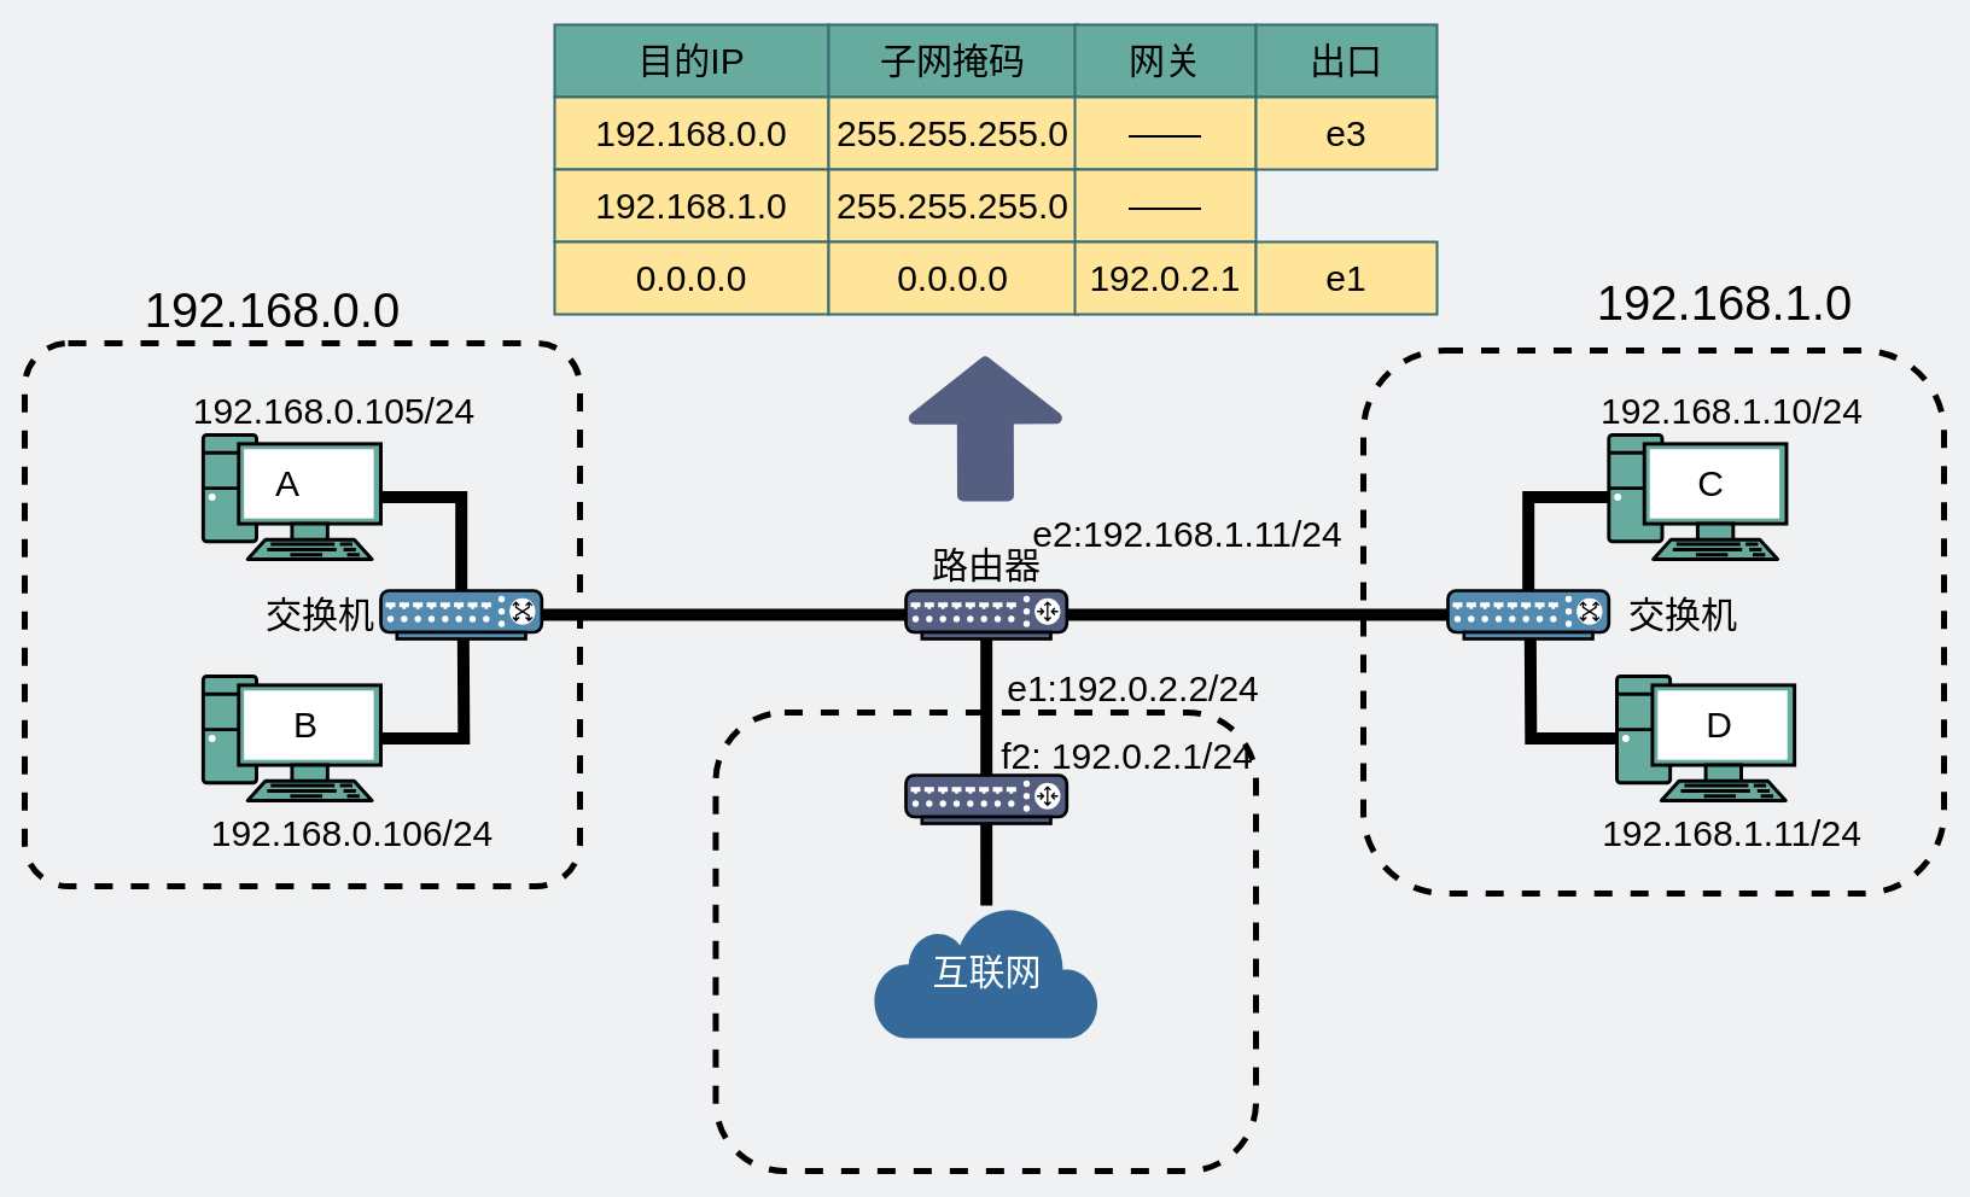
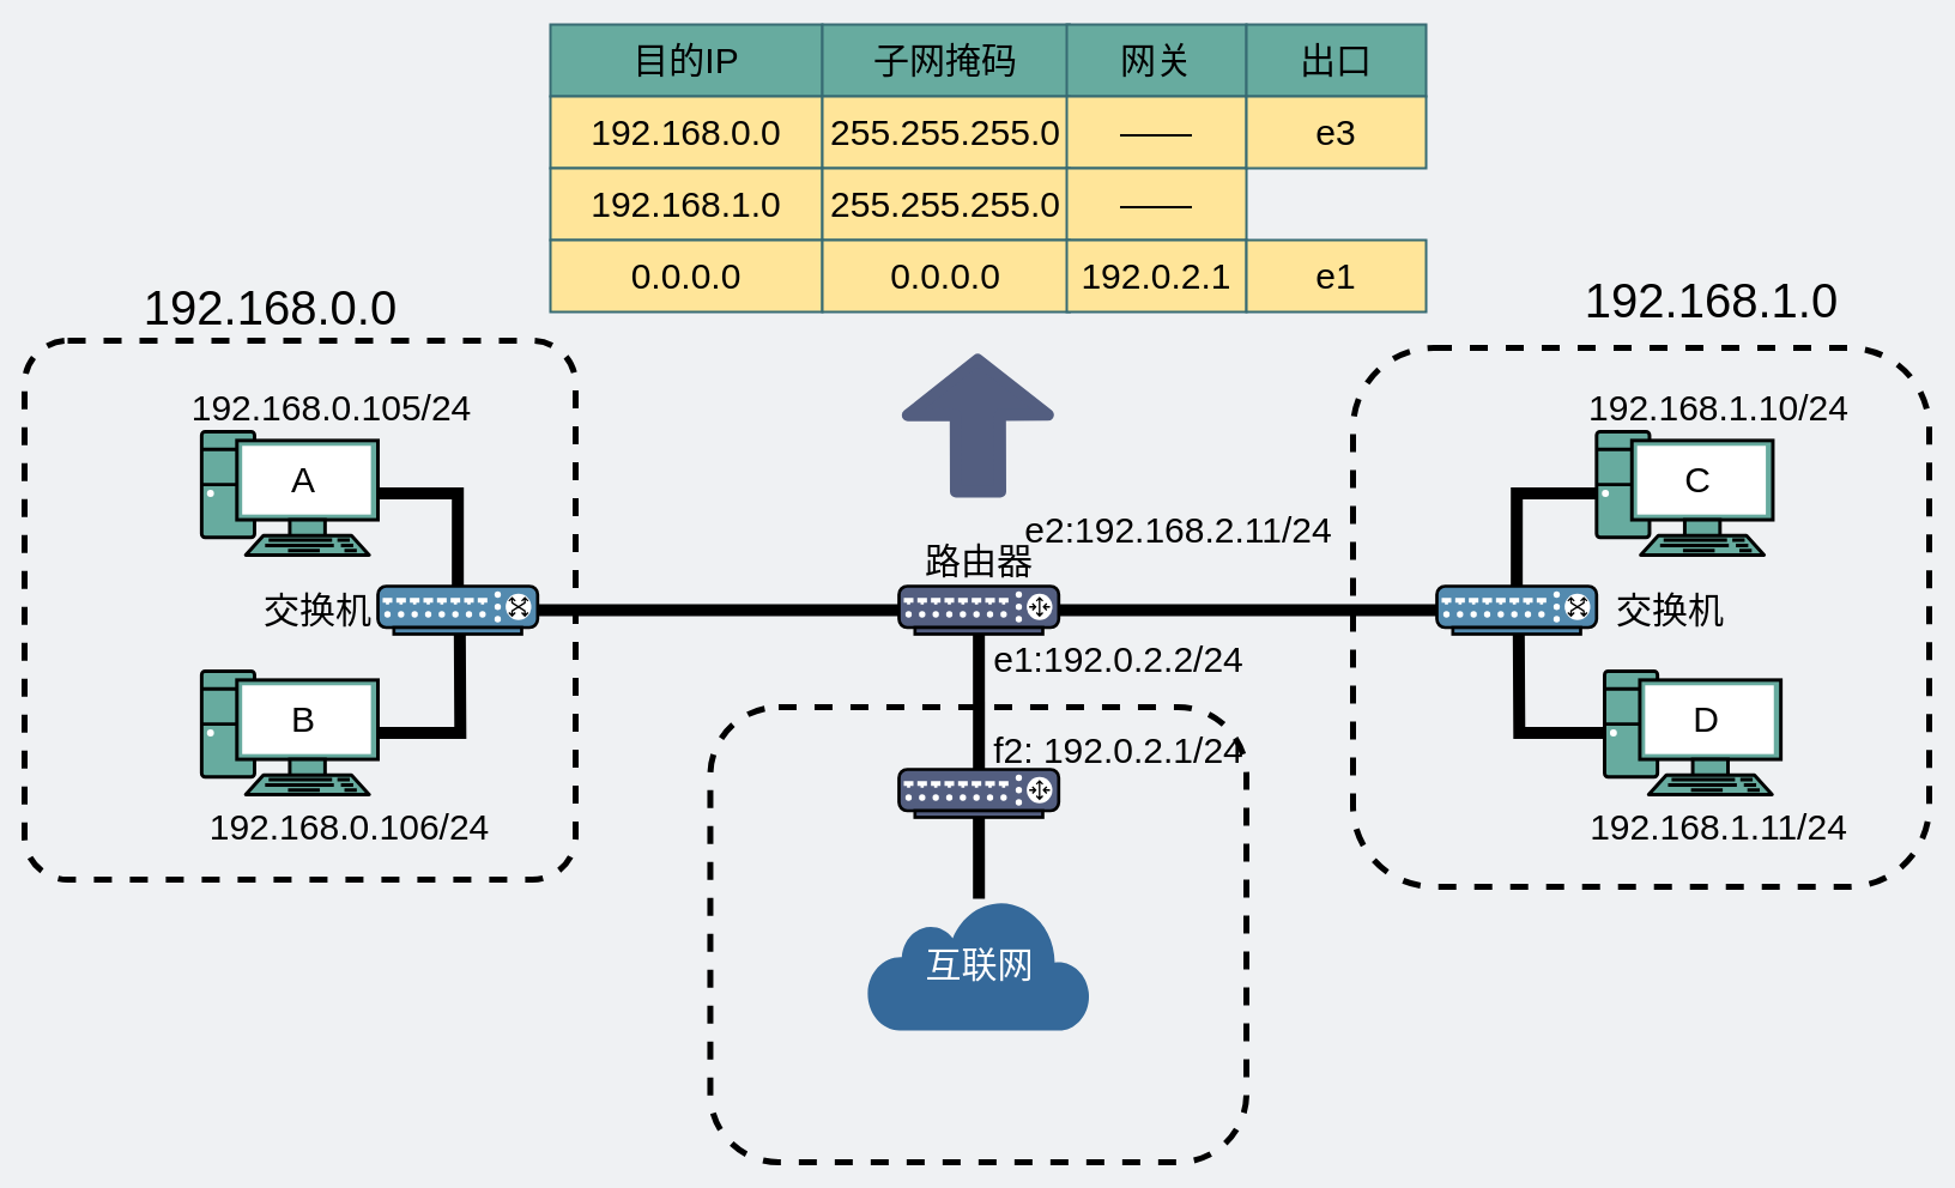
- <mxCell id="7" value="&lt;font style=&quot;font-size: 30px;&quot;&gt;A&lt;/font&gt;" style="text;html=1;strokeColor=none;fillColor=none;align=center;verticalAlign=middle;whiteSpace=wrap;rounded=0;fontSize=30;" parent="1" vertex="1"><mxGeometry x="217.85" y="390" width="40" height="20" as="geometry" /></mxCell>
+ <mxCell id="7" value="&lt;font style=&quot;font-size: 30px;&quot;&gt;A&lt;/font&gt;" style="text;html=1;strokeColor=none;fillColor=none;align=center;verticalAlign=middle;whiteSpace=wrap;rounded=0;fontSize=30;" parent="1" vertex="1"><mxGeometry x="232.85" width="40" height="20" as="geometry" y="390" /></mxCell>
- <mxCell id="38" value="&lt;font style=&quot;font-size: 30px;&quot;&gt;e2:&lt;/font&gt;&lt;span style=&quot;font-size: 30px;&quot;&gt;192.168.1.11/24&lt;/span&gt;" style="text;html=1;strokeColor=none;fillColor=none;align=center;verticalAlign=middle;whiteSpace=wrap;rounded=0;fontSize=30;" parent="1" vertex="1"><mxGeometry x="890.02" y="432" width="186.67" height="20" as="geometry" /></mxCell>
+ <mxCell id="38" value="&lt;font style=&quot;font-size: 30px;&quot;&gt;e2:&lt;/font&gt;&lt;span style=&quot;font-size: 30px;&quot;&gt;192.168.2.11/24&lt;/span&gt;" style="text;html=1;strokeColor=none;fillColor=none;align=center;verticalAlign=middle;whiteSpace=wrap;rounded=0;fontSize=30;" parent="1" vertex="1"><mxGeometry x="890.02" y="432" width="186.67" height="20" as="geometry" /></mxCell>
- <mxCell id="43" value="&lt;font style=&quot;font-size: 30px;&quot;&gt;e1:&lt;/font&gt;&lt;span style=&quot;font-size: 30px;&quot;&gt;192.0.2.2/24&lt;/span&gt;" style="text;html=1;strokeColor=none;fillColor=none;align=center;verticalAlign=middle;whiteSpace=wrap;rounded=0;fontSize=30;" parent="1" vertex="1"><mxGeometry x="845" y="560" width="186.67" height="20" as="geometry" /></mxCell>
+ <mxCell id="43" value="&lt;font style=&quot;font-size: 30px;&quot;&gt;e1:&lt;/font&gt;&lt;span style=&quot;font-size: 30px;&quot;&gt;192.0.2.2/24&lt;/span&gt;" style="text;html=1;strokeColor=none;fillColor=none;align=center;verticalAlign=middle;whiteSpace=wrap;rounded=0;fontSize=30;" parent="1" vertex="1"><mxGeometry x="840" y="540" width="186.67" height="20" as="geometry" /></mxCell>
